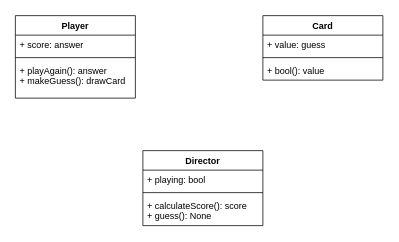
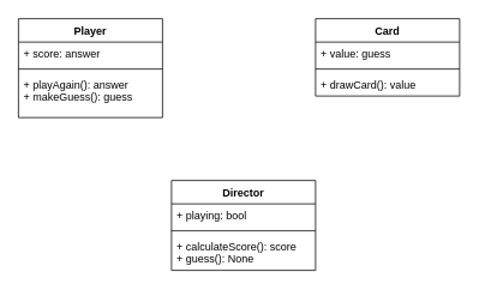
- <mxCell id="5" value="+ playAgain(): answer&#10;+ makeGuess(): drawCard" style="text;strokeColor=none;fillColor=none;align=left;verticalAlign=top;spacingLeft=4;spacingRight=4;overflow=hidden;rotatable=0;points=[[0,0.5],[1,0.5]];portConstraint=eastwest;" vertex="1" parent="2"><mxGeometry y="60" width="160" height="50" as="geometry" /></mxCell>
+ <mxCell id="5" value="+ playAgain(): answer&#10;+ makeGuess(): guess" style="text;strokeColor=none;fillColor=none;align=left;verticalAlign=top;spacingLeft=4;spacingRight=4;overflow=hidden;rotatable=0;points=[[0,0.5],[1,0.5]];portConstraint=eastwest;" vertex="1" parent="2"><mxGeometry y="60" width="160" height="50" as="geometry" /></mxCell>
- <mxCell id="9" value="+ bool(): value" style="text;strokeColor=none;fillColor=none;align=left;verticalAlign=top;spacingLeft=4;spacingRight=4;overflow=hidden;rotatable=0;points=[[0,0.5],[1,0.5]];portConstraint=eastwest;" vertex="1" parent="6"><mxGeometry y="60" width="160" height="26" as="geometry" /></mxCell>
+ <mxCell id="9" value="+ drawCard(): value" style="text;strokeColor=none;fillColor=none;align=left;verticalAlign=top;spacingLeft=4;spacingRight=4;overflow=hidden;rotatable=0;points=[[0,0.5],[1,0.5]];portConstraint=eastwest;" vertex="1" parent="6"><mxGeometry y="60" width="160" height="26" as="geometry" /></mxCell>
